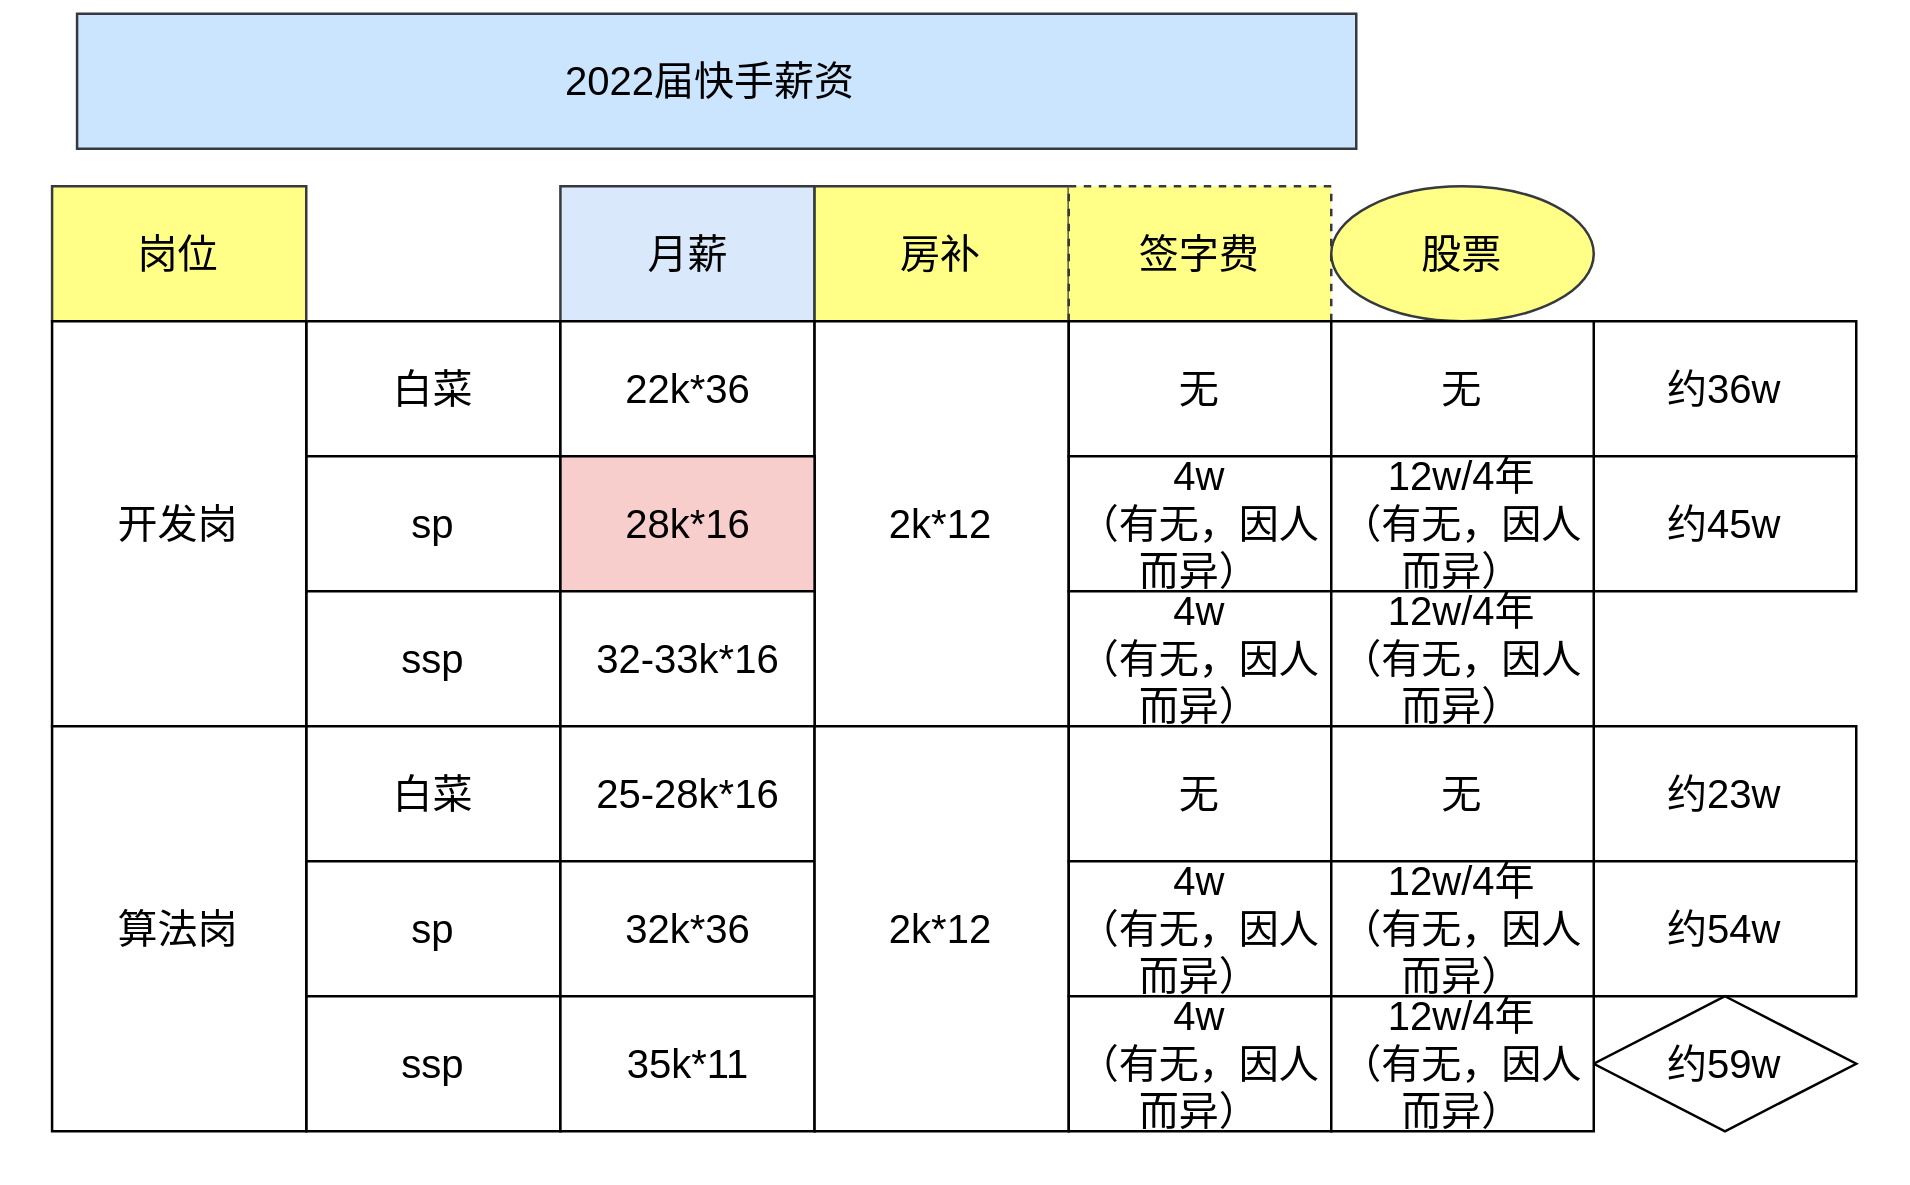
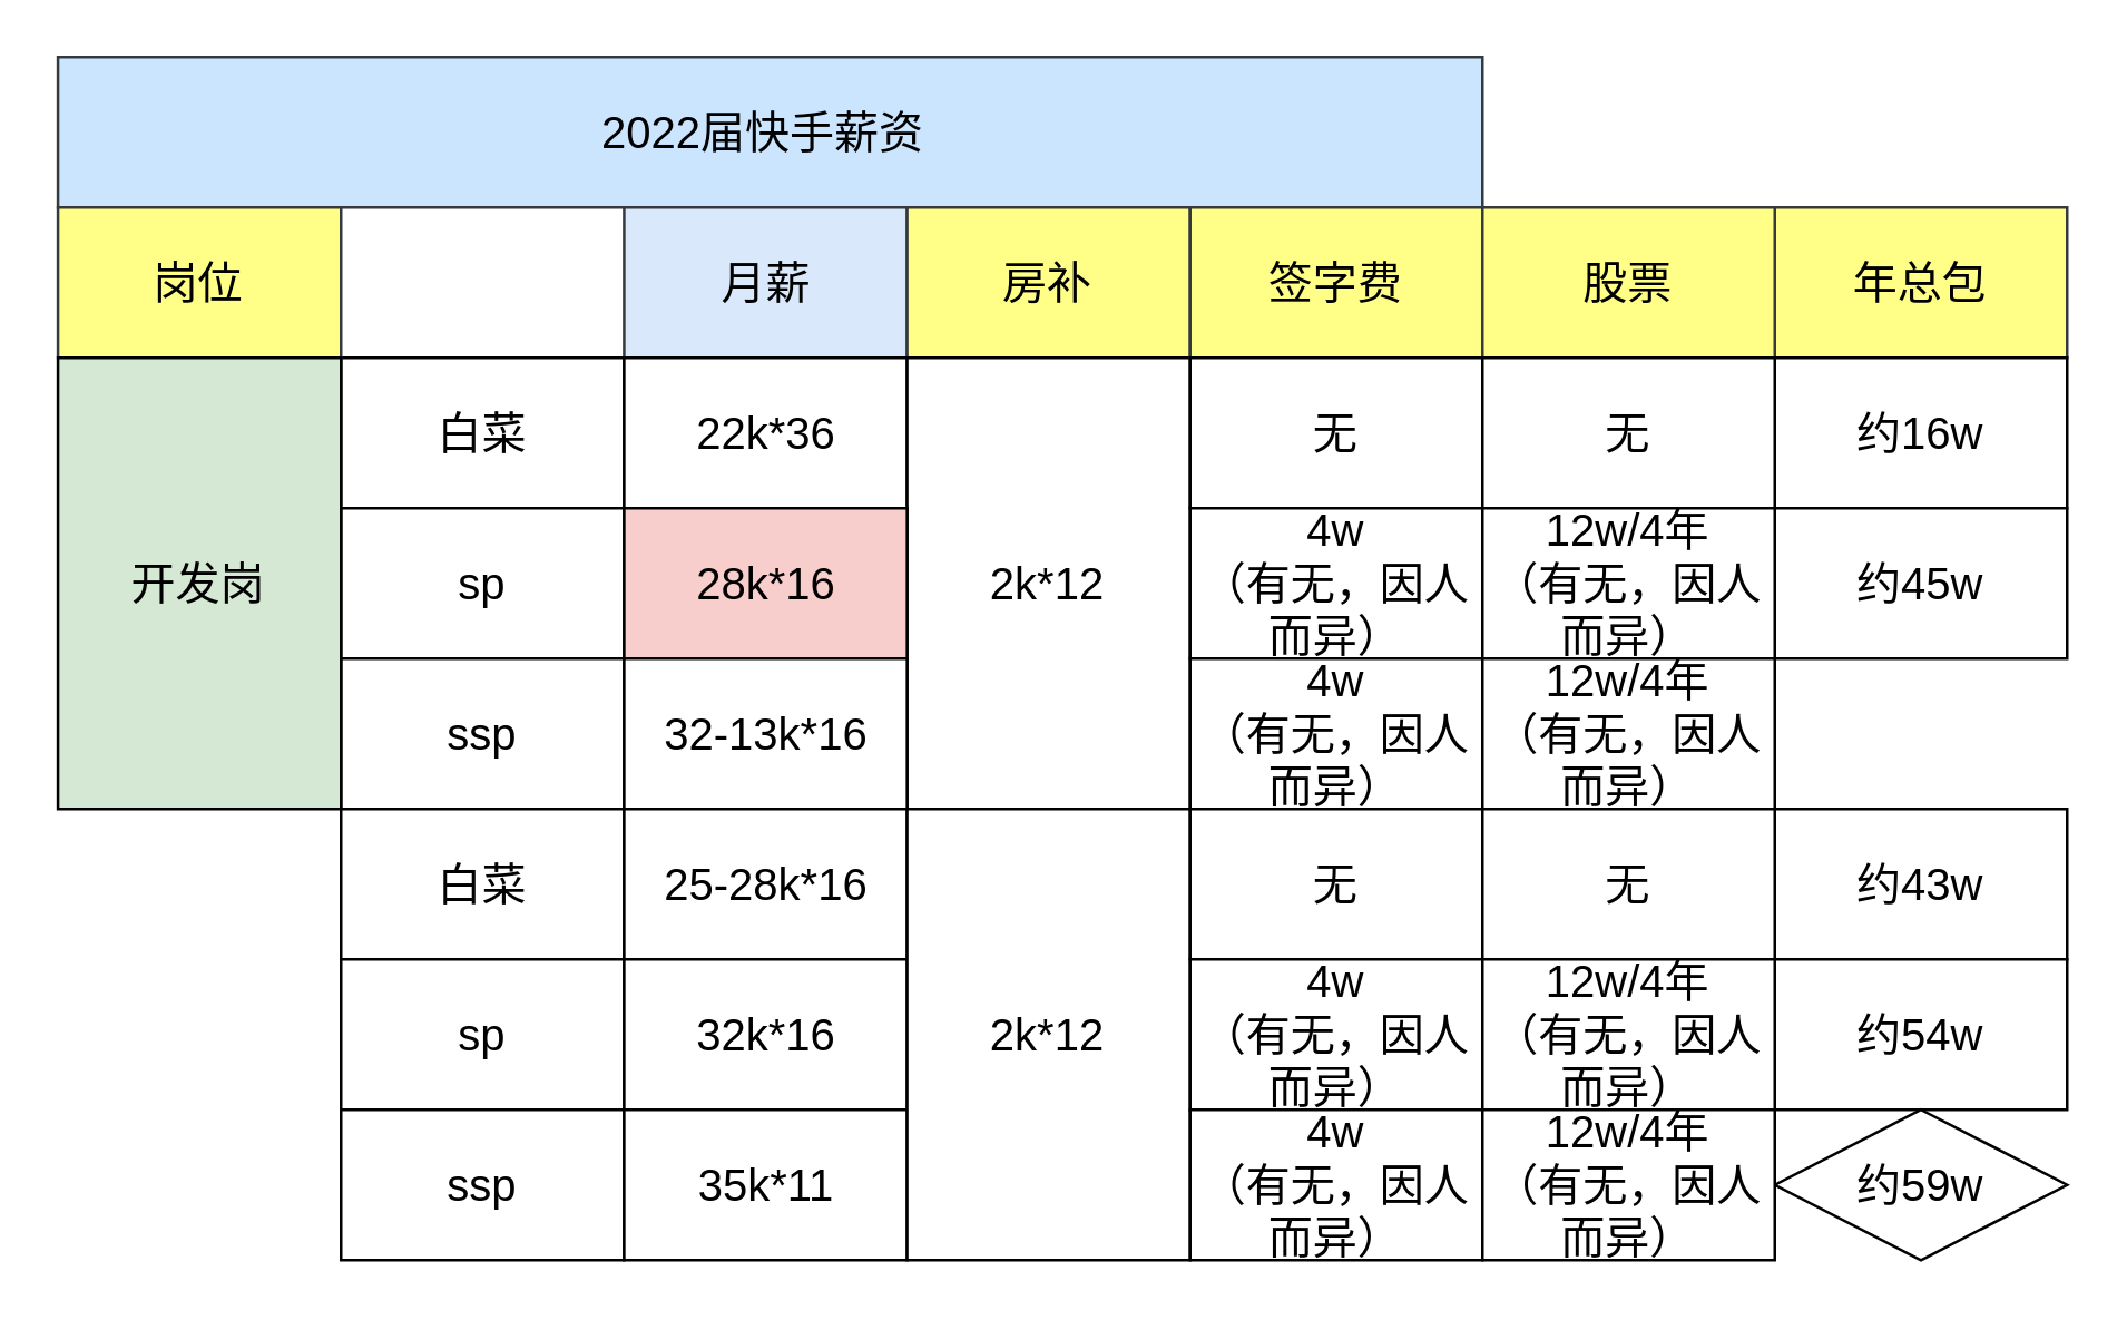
- <mxCell id="2" value="2022届快手薪资&amp;nbsp;" style="rounded=0;whiteSpace=wrap;html=1;fontSize=16;fillColor=#cce5ff;strokeColor=#36393d;" vertex="1" parent="1"><mxGeometry x="30.33" y="5" width="511.67" height="54" as="geometry" /></mxCell>
+ <mxCell id="2" value="2022届快手薪资&amp;nbsp;" style="rounded=0;whiteSpace=wrap;html=1;fontSize=16;fillColor=#cce5ff;strokeColor=#36393d;" vertex="1" parent="1"><mxGeometry x="20.33" y="20" width="511.67" height="54" as="geometry" /></mxCell>
- <mxCell id="28" value="签字费" style="rounded=0;whiteSpace=wrap;html=1;fontSize=16;fillColor=#ffff88;strokeColor=#36393d;dashed=1;" vertex="1" parent="1"><mxGeometry x="427" y="74" width="105" height="54" as="geometry" /></mxCell>
+ <mxCell id="28" value="签字费" style="rounded=0;whiteSpace=wrap;html=1;fontSize=16;fillColor=#ffff88;strokeColor=#36393d;" vertex="1" parent="1"><mxGeometry x="427" y="74" width="105" height="54" as="geometry" /></mxCell>
- <mxCell id="35" value="股票" style="ellipse;whiteSpace=wrap;html=1;fontSize=16;fillColor=#ffff88;strokeColor=#36393d;" vertex="1" parent="1"><mxGeometry x="532" y="74" width="105" height="54" as="geometry" /></mxCell>
+ <mxCell id="35" value="股票" style="rounded=0;whiteSpace=wrap;html=1;fontSize=16;fillColor=#ffff88;strokeColor=#36393d;" vertex="1" parent="1"><mxGeometry x="532" y="74" width="105" height="54" as="geometry" /></mxCell>
+ <mxCell id="20" value="年总包" style="rounded=0;whiteSpace=wrap;html=1;fontSize=16;fillColor=#ffff88;strokeColor=#36393d;" vertex="1" parent="1"><mxGeometry x="637" y="74" width="105" height="54" as="geometry" /></mxCell>
- <mxCell id="23" value="约36w" style="rounded=0;whiteSpace=wrap;html=1;fontSize=16;" vertex="1" parent="1"><mxGeometry x="637" y="128" width="105" height="54" as="geometry" /></mxCell>
+ <mxCell id="23" value="约16w" style="rounded=0;whiteSpace=wrap;html=1;fontSize=16;" vertex="1" parent="1"><mxGeometry x="637" y="128" width="105" height="54" as="geometry" /></mxCell>
- <mxCell id="13" value="开发岗" style="rounded=0;whiteSpace=wrap;html=1;fontSize=16;" vertex="1" parent="1"><mxGeometry x="20.33" y="128" width="101.67" height="162" as="geometry" /></mxCell>
+ <mxCell id="13" value="开发岗" style="rounded=0;whiteSpace=wrap;html=1;fontSize=16;fillColor=#d5e8d4;" vertex="1" parent="1"><mxGeometry x="20.33" y="128" width="101.67" height="162" as="geometry" /></mxCell>
- <mxCell id="11" value="32-33k*16" style="rounded=0;whiteSpace=wrap;html=1;fontSize=16;" vertex="1" parent="1"><mxGeometry x="223.667" y="236" width="101.667" height="54" as="geometry" /></mxCell>
+ <mxCell id="11" value="32-13k*16" style="rounded=0;whiteSpace=wrap;html=1;fontSize=16;" vertex="1" parent="1"><mxGeometry x="223.667" y="236" width="101.667" height="54" as="geometry" /></mxCell>
- <mxCell id="25" value="约23w" style="rounded=0;whiteSpace=wrap;html=1;fontSize=16;" vertex="1" parent="1"><mxGeometry x="637" y="290" width="105" height="54" as="geometry" /></mxCell>
+ <mxCell id="25" value="约43w" style="rounded=0;whiteSpace=wrap;html=1;fontSize=16;" vertex="1" parent="1"><mxGeometry x="637" y="290" width="105" height="54" as="geometry" /></mxCell>
- <mxCell id="22" value="算法岗" style="rounded=0;whiteSpace=wrap;html=1;fontSize=16;" vertex="1" parent="1"><mxGeometry x="20.33" y="290" width="101.67" height="162" as="geometry" /></mxCell>
- <mxCell id="18" value="32k*36" style="rounded=0;whiteSpace=wrap;html=1;fontSize=16;" vertex="1" parent="1"><mxGeometry x="223.667" y="344" width="101.667" height="54" as="geometry" /></mxCell>
+ <mxCell id="18" value="32k*16" style="rounded=0;whiteSpace=wrap;html=1;fontSize=16;" vertex="1" parent="1"><mxGeometry x="223.667" y="344" width="101.667" height="54" as="geometry" /></mxCell>
